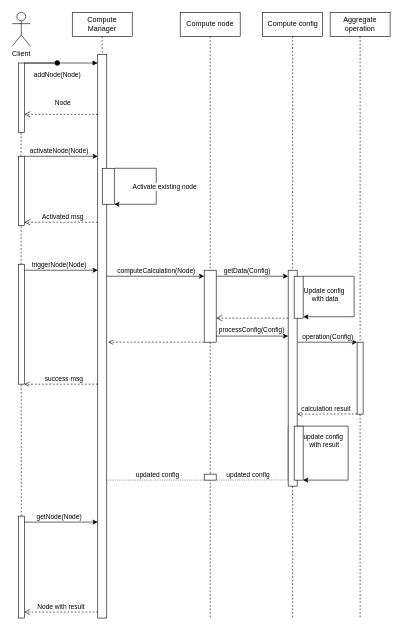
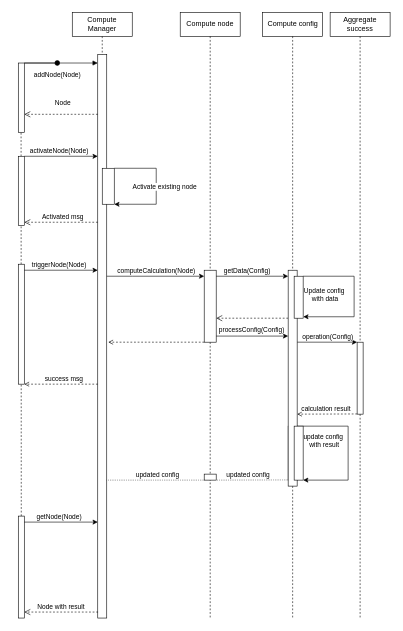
- <mxCell id="25" value="Aggregate operation" style="shape=umlLifeline;perimeter=lifelinePerimeter;whiteSpace=wrap;html=1;container=0;dropTarget=0;collapsible=0;recursiveResize=0;outlineConnect=0;portConstraint=eastwest;newEdgeStyle={&quot;edgeStyle&quot;:&quot;elbowEdgeStyle&quot;,&quot;elbow&quot;:&quot;vertical&quot;,&quot;curved&quot;:0,&quot;rounded&quot;:0};" parent="4" vertex="1"><mxGeometry x="530" width="100" height="1010" as="geometry" /></mxCell>
+ <mxCell id="25" value="Aggregate success" style="shape=umlLifeline;perimeter=lifelinePerimeter;whiteSpace=wrap;html=1;container=0;dropTarget=0;collapsible=0;recursiveResize=0;outlineConnect=0;portConstraint=eastwest;newEdgeStyle={&quot;edgeStyle&quot;:&quot;elbowEdgeStyle&quot;,&quot;elbow&quot;:&quot;vertical&quot;,&quot;curved&quot;:0,&quot;rounded&quot;:0};" parent="4" vertex="1"><mxGeometry x="530" width="100" height="1010" as="geometry" /></mxCell>
- <mxCell id="6" value="Client" style="shape=umlActor;verticalLabelPosition=bottom;verticalAlign=top;html=1;outlineConnect=0;" parent="4" vertex="1"><mxGeometry width="30" height="56.327" as="geometry" /></mxCell>
